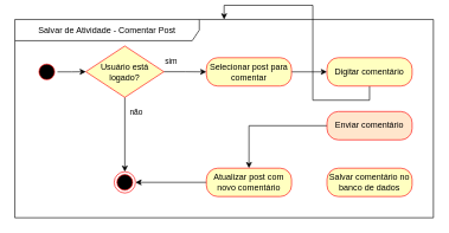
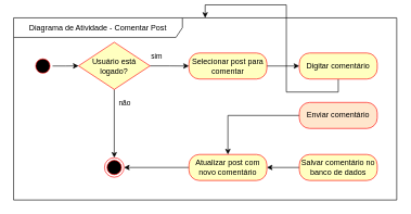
- <mxCell id="2" value="Salvar de Atividade - Comentar Post" style="shape=umlFrame;whiteSpace=wrap;html=1;pointerEvents=0;width=260;height=30;" parent="1" vertex="1"><mxGeometry x="20" y="20" width="590" height="280" as="geometry" /></mxCell>
+ <mxCell id="2" value="Diagrama de Atividade - Comentar Post" style="shape=umlFrame;whiteSpace=wrap;html=1;pointerEvents=0;width=260;height=30;" parent="1" vertex="1"><mxGeometry x="20" y="20" width="590" height="280" as="geometry" /></mxCell>
+ <mxCell id="16" value="" style="edgeStyle=orthogonalEdgeStyle;rounded=0;orthogonalLoop=1;jettySize=auto;html=1;" edge="1" parent="1" source="17" target="20"><mxGeometry relative="1" as="geometry" /></mxCell>
